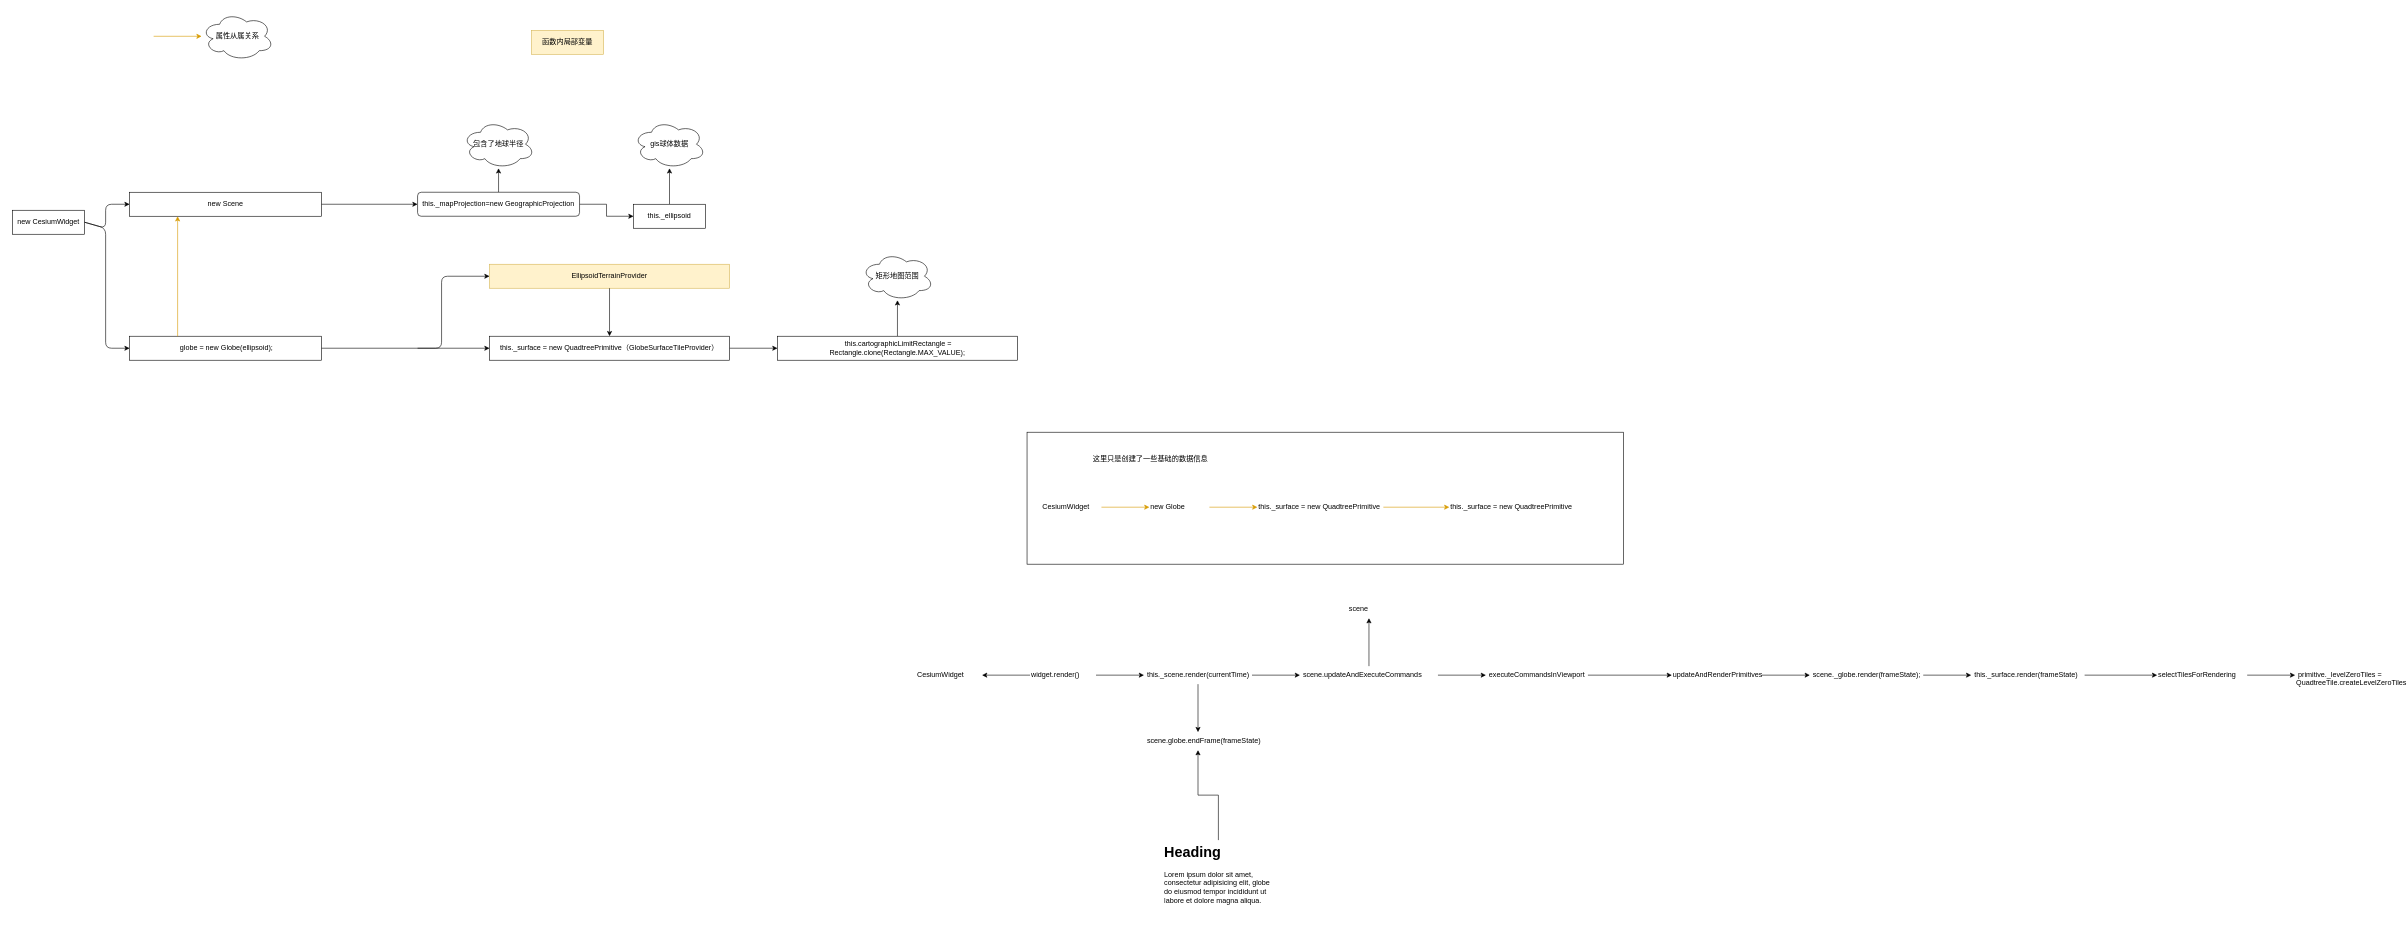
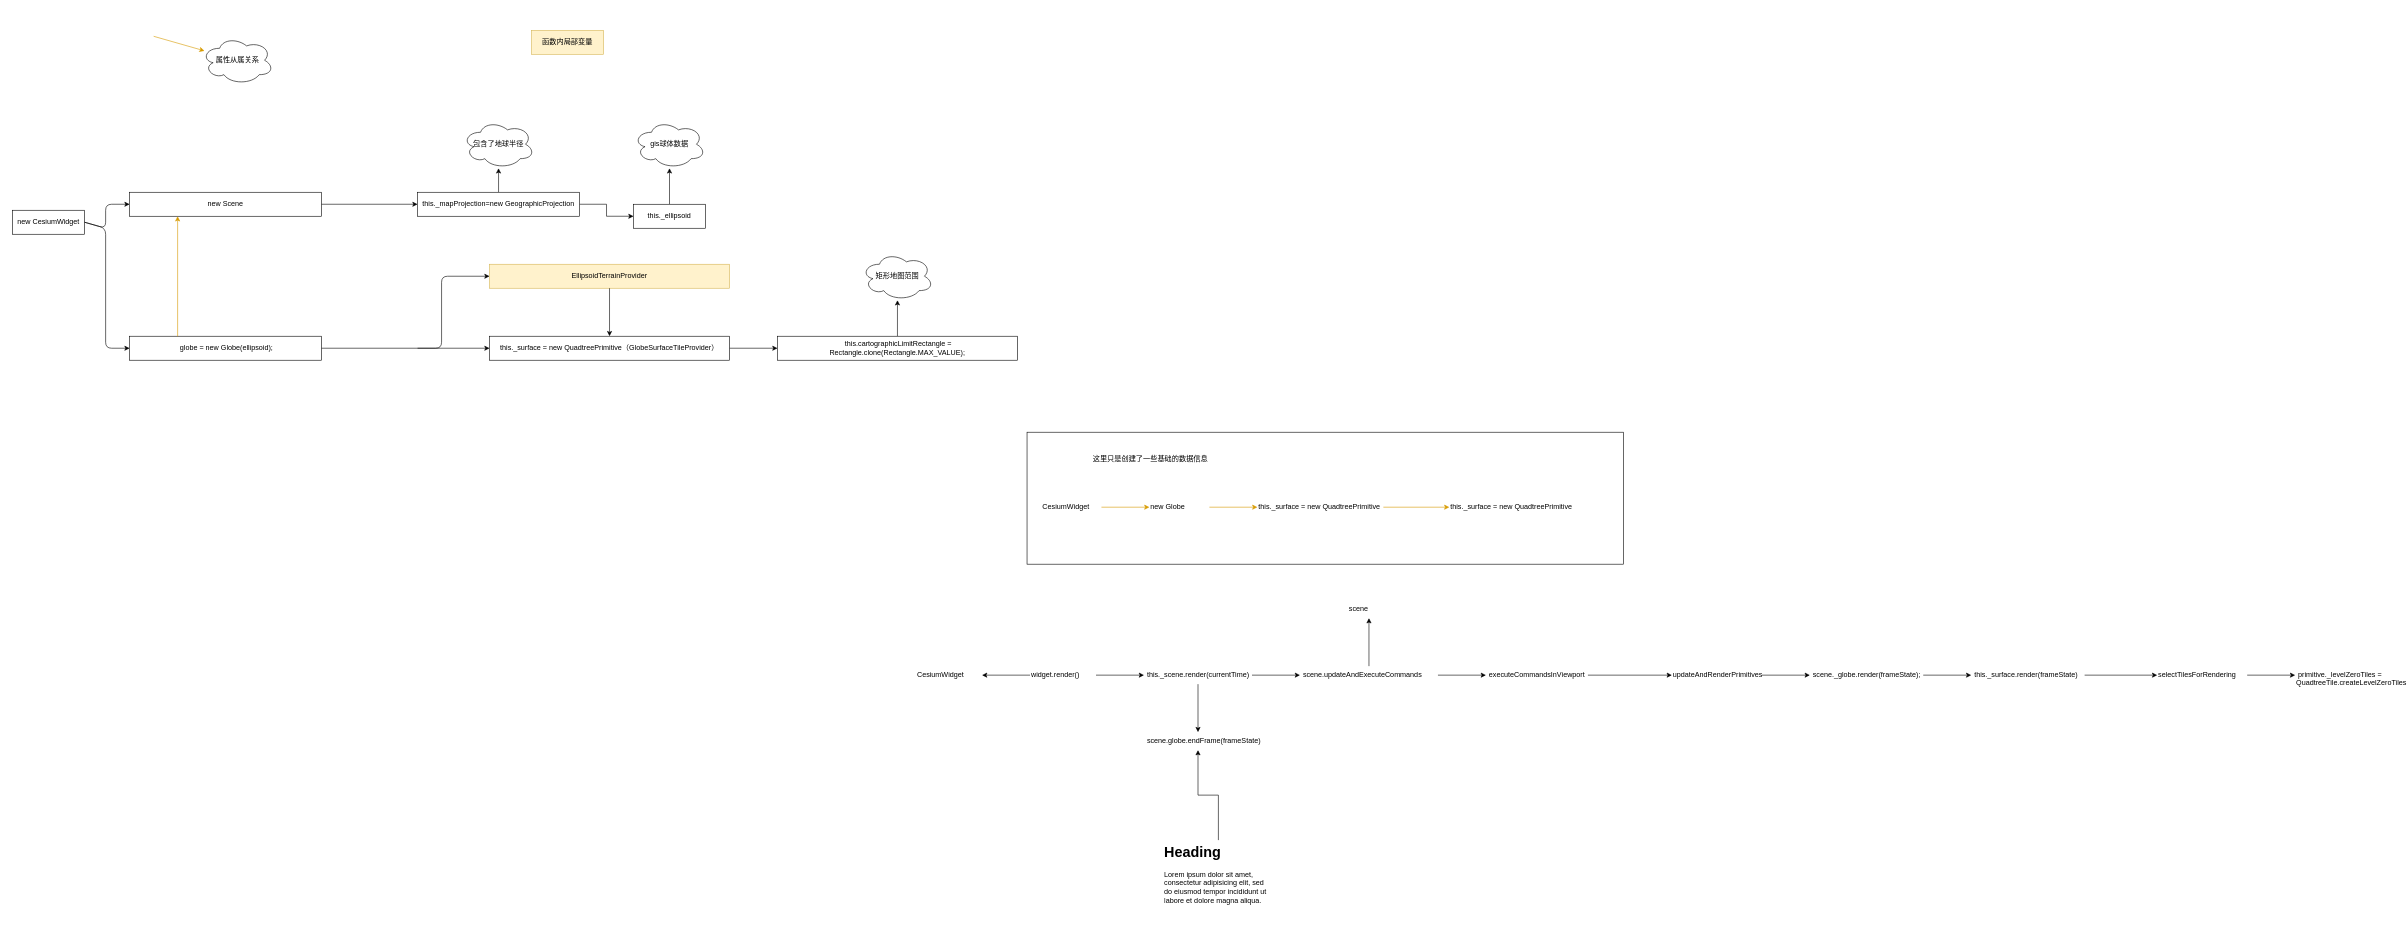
- <mxCell id="61" value="属性从属关系" style="ellipse;shape=cloud;whiteSpace=wrap;html=1;" vertex="1" parent="1"><mxGeometry x="335" y="20" width="120" height="80" as="geometry" /></mxCell>
+ <mxCell id="61" value="属性从属关系" style="ellipse;shape=cloud;whiteSpace=wrap;html=1;" vertex="1" parent="1"><mxGeometry x="335" y="60" width="120" height="80" as="geometry" /></mxCell>
- <mxCell id="41" value="this._mapProjection=new GeographicProjection" style="whiteSpace=wrap;html=1;rounded=1;" parent="1" vertex="1"><mxGeometry x="695" y="320" width="270" height="40" as="geometry" /></mxCell>
+ <mxCell id="41" value="this._mapProjection=new GeographicProjection" style="rounded=0;whiteSpace=wrap;html=1;" parent="1" vertex="1"><mxGeometry x="695" y="320" width="270" height="40" as="geometry" /></mxCell>
- <mxCell id="35" value="&lt;h1&gt;Heading&lt;/h1&gt;&lt;p&gt;Lorem ipsum dolor sit amet, consectetur adipisicing elit, globe do eiusmod tempor incididunt ut labore et dolore magna aliqua.&lt;/p&gt;" style="text;html=1;strokeColor=none;fillColor=none;spacing=5;spacingTop=-20;whiteSpace=wrap;overflow=hidden;rounded=0;" parent="1" vertex="1"><mxGeometry x="1935" y="1400" width="190" height="120" as="geometry" /></mxCell>
+ <mxCell id="35" value="&lt;h1&gt;Heading&lt;/h1&gt;&lt;p&gt;Lorem ipsum dolor sit amet, consectetur adipisicing elit, sed do eiusmod tempor incididunt ut labore et dolore magna aliqua.&lt;/p&gt;" style="text;html=1;strokeColor=none;fillColor=none;spacing=5;spacingTop=-20;whiteSpace=wrap;overflow=hidden;rounded=0;" parent="1" vertex="1"><mxGeometry x="1935" y="1400" width="190" height="120" as="geometry" /></mxCell>
